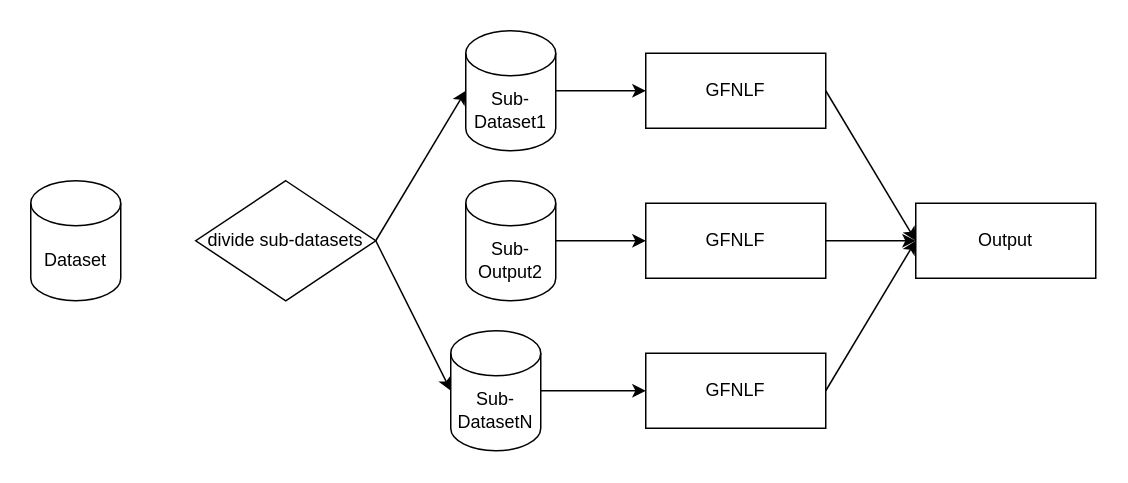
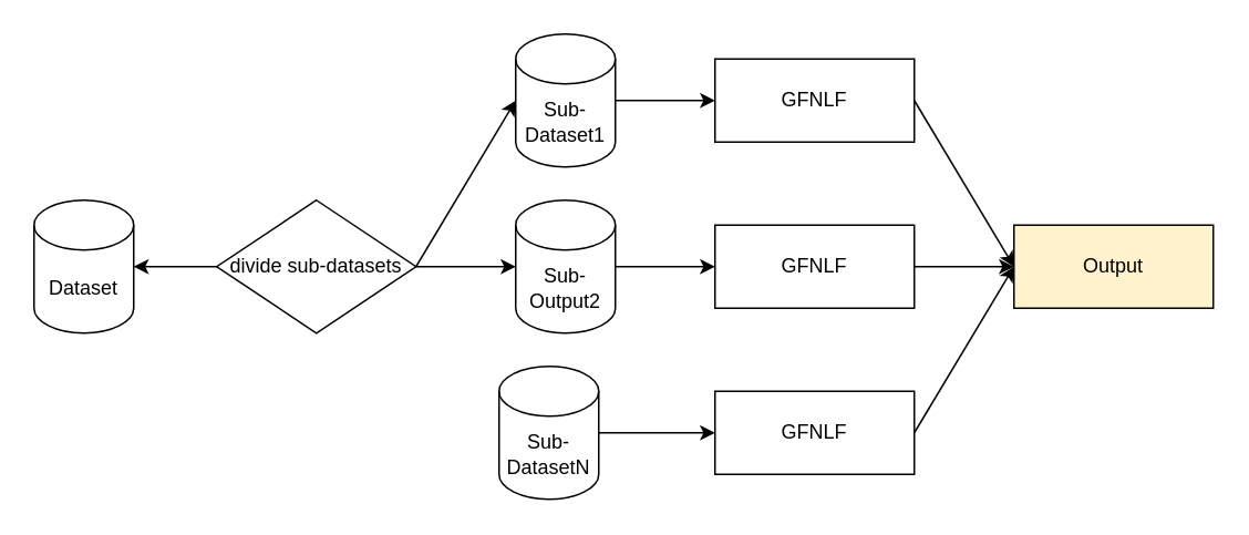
+ <mxCell id="3" style="edgeStyle=none;rounded=0;orthogonalLoop=1;jettySize=auto;html=1;exitX=1;exitY=0.5;exitDx=0;exitDy=0;entryX=0;entryY=0.5;entryDx=0;entryDy=0;entryPerimeter=0;" parent="1" source="5" target="10" edge="1"><mxGeometry relative="1" as="geometry" /></mxCell>
- <mxCell id="19" value="Output" style="rounded=0;whiteSpace=wrap;html=1;" parent="1" vertex="1"><mxGeometry x="610" y="135" width="120" height="50" as="geometry" /></mxCell>
+ <mxCell id="19" value="Output" style="rounded=0;whiteSpace=wrap;html=1;fillColor=#fff2cc;" parent="1" vertex="1"><mxGeometry x="610" y="135" width="120" height="50" as="geometry" /></mxCell>
- <mxCell id="4" style="edgeStyle=none;rounded=0;orthogonalLoop=1;jettySize=auto;html=1;exitX=1;exitY=0.5;exitDx=0;exitDy=0;entryX=0;entryY=0.5;entryDx=0;entryDy=0;entryPerimeter=0;" parent="1" source="5" target="12" edge="1"><mxGeometry relative="1" as="geometry" /></mxCell>
+ <mxCell id="4" style="edgeStyle=none;rounded=0;orthogonalLoop=1;jettySize=auto;html=1;exitX=1;exitY=0.5;exitDx=0;exitDy=0;" parent="1" source="5" target="6" edge="1"><mxGeometry relative="1" as="geometry" /></mxCell>
